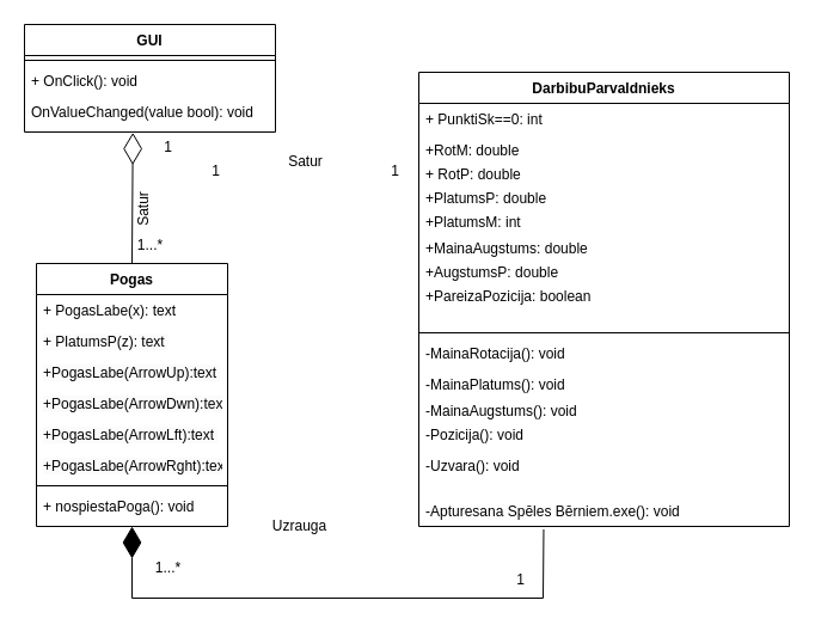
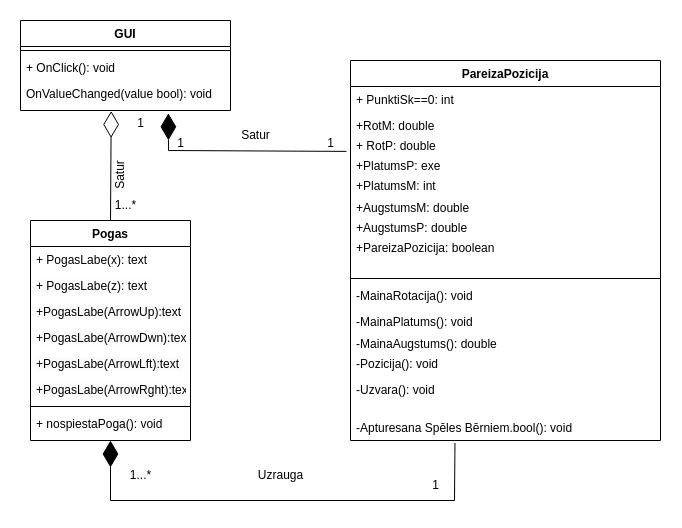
- <mxCell id="19" value="DarbibuParvaldnieks" style="swimlane;fontStyle=1;align=center;verticalAlign=top;childLayout=stackLayout;horizontal=1;startSize=26;horizontalStack=0;resizeParent=1;resizeParentMax=0;resizeLast=0;collapsible=1;marginBottom=0;whiteSpace=wrap;html=1;" parent="1" vertex="1"><mxGeometry x="350" y="60" width="310" height="380" as="geometry"><mxRectangle x="420" y="160" width="160" height="30" as="alternateBounds" /></mxGeometry></mxCell>
+ <mxCell id="19" value="PareizaPozicija" style="swimlane;fontStyle=1;align=center;verticalAlign=top;childLayout=stackLayout;horizontal=1;startSize=26;horizontalStack=0;resizeParent=1;resizeParentMax=0;resizeLast=0;collapsible=1;marginBottom=0;whiteSpace=wrap;html=1;" parent="1" vertex="1"><mxGeometry x="350" y="60" width="310" height="380" as="geometry"><mxRectangle x="420" y="160" width="160" height="30" as="alternateBounds" /></mxGeometry></mxCell>
+ <mxCell id="36" value="" style="endArrow=diamondThin;endFill=1;endSize=24;html=1;rounded=0;entryX=0.704;entryY=1.094;entryDx=0;entryDy=0;entryPerimeter=0;exitX=-0.013;exitY=0.945;exitDx=0;exitDy=0;exitPerimeter=0;" parent="1" source="22" target="5" edge="1"><mxGeometry width="160" relative="1" as="geometry"><mxPoint x="350" y="130" as="sourcePoint" /><mxPoint x="170" y="130" as="targetPoint" /><Array as="points"><mxPoint x="168" y="150" /></Array></mxGeometry></mxCell>
- <mxCell id="23" value="+PlatumsP: double" style="text;strokeColor=none;fillColor=none;align=left;verticalAlign=top;spacingLeft=4;spacingRight=4;overflow=hidden;rotatable=0;points=[[0,0.5],[1,0.5]];portConstraint=eastwest;whiteSpace=wrap;html=1;" parent="19" vertex="1"><mxGeometry y="92" width="310" height="20" as="geometry" /></mxCell>
+ <mxCell id="23" value="+PlatumsP: exe" style="text;strokeColor=none;fillColor=none;align=left;verticalAlign=top;spacingLeft=4;spacingRight=4;overflow=hidden;rotatable=0;points=[[0,0.5],[1,0.5]];portConstraint=eastwest;whiteSpace=wrap;html=1;" parent="19" vertex="1"><mxGeometry y="92" width="310" height="20" as="geometry" /></mxCell>
- <mxCell id="25" value="+MainaAugstums: double" style="text;strokeColor=none;fillColor=none;align=left;verticalAlign=top;spacingLeft=4;spacingRight=4;overflow=hidden;rotatable=0;points=[[0,0.5],[1,0.5]];portConstraint=eastwest;whiteSpace=wrap;html=1;" parent="19" vertex="1"><mxGeometry y="134" width="310" height="20" as="geometry" /></mxCell>
+ <mxCell id="25" value="+AugstumsM: double" style="text;strokeColor=none;fillColor=none;align=left;verticalAlign=top;spacingLeft=4;spacingRight=4;overflow=hidden;rotatable=0;points=[[0,0.5],[1,0.5]];portConstraint=eastwest;whiteSpace=wrap;html=1;" parent="19" vertex="1"><mxGeometry y="134" width="310" height="20" as="geometry" /></mxCell>
- <mxCell id="9" value="&lt;span style=&quot;color: rgb(0, 0, 0); font-family: Helvetica; font-size: 12px; font-style: normal; font-variant-ligatures: normal; font-variant-caps: normal; font-weight: 400; letter-spacing: normal; orphans: 2; text-align: left; text-indent: 0px; text-transform: none; widows: 2; word-spacing: 0px; -webkit-text-stroke-width: 0px; background-color: rgb(251, 251, 251); text-decoration-thickness: initial; text-decoration-style: initial; text-decoration-color: initial; float: none; display: inline !important;&quot;&gt;+ PlatumsP(z): text&amp;nbsp;&lt;/span&gt;" style="text;strokeColor=none;fillColor=none;align=left;verticalAlign=top;spacingLeft=4;spacingRight=4;overflow=hidden;rotatable=0;points=[[0,0.5],[1,0.5]];portConstraint=eastwest;whiteSpace=wrap;html=1;" vertex="1" parent="6"><mxGeometry y="52" width="160" height="26" as="geometry" /></mxCell>
+ <mxCell id="9" value="&lt;span style=&quot;color: rgb(0, 0, 0); font-family: Helvetica; font-size: 12px; font-style: normal; font-variant-ligatures: normal; font-variant-caps: normal; font-weight: 400; letter-spacing: normal; orphans: 2; text-align: left; text-indent: 0px; text-transform: none; widows: 2; word-spacing: 0px; -webkit-text-stroke-width: 0px; background-color: rgb(251, 251, 251); text-decoration-thickness: initial; text-decoration-style: initial; text-decoration-color: initial; float: none; display: inline !important;&quot;&gt;+ PogasLabe(z): text&amp;nbsp;&lt;/span&gt;" style="text;strokeColor=none;fillColor=none;align=left;verticalAlign=top;spacingLeft=4;spacingRight=4;overflow=hidden;rotatable=0;points=[[0,0.5],[1,0.5]];portConstraint=eastwest;whiteSpace=wrap;html=1;" vertex="1" parent="6"><mxGeometry y="52" width="160" height="26" as="geometry" /></mxCell>
- <mxCell id="32" value="-MainaAugstums(): void" style="text;strokeColor=none;fillColor=none;align=left;verticalAlign=top;spacingLeft=4;spacingRight=4;overflow=hidden;rotatable=0;points=[[0,0.5],[1,0.5]];portConstraint=eastwest;whiteSpace=wrap;html=1;" parent="19" vertex="1"><mxGeometry y="270" width="310" height="20" as="geometry" /></mxCell>
+ <mxCell id="32" value="-MainaAugstums(): double" style="text;strokeColor=none;fillColor=none;align=left;verticalAlign=top;spacingLeft=4;spacingRight=4;overflow=hidden;rotatable=0;points=[[0,0.5],[1,0.5]];portConstraint=eastwest;whiteSpace=wrap;html=1;" parent="19" vertex="1"><mxGeometry y="270" width="310" height="20" as="geometry" /></mxCell>
- <mxCell id="35" value="-Apturesana Spēles Bērniem.exe(): void" style="text;strokeColor=none;fillColor=none;align=left;verticalAlign=top;spacingLeft=4;spacingRight=4;overflow=hidden;rotatable=0;points=[[0,0.5],[1,0.5]];portConstraint=eastwest;whiteSpace=wrap;html=1;" parent="19" vertex="1"><mxGeometry y="354" width="310" height="26" as="geometry" /></mxCell>
+ <mxCell id="35" value="-Apturesana Spēles Bērniem.bool(): void" style="text;strokeColor=none;fillColor=none;align=left;verticalAlign=top;spacingLeft=4;spacingRight=4;overflow=hidden;rotatable=0;points=[[0,0.5],[1,0.5]];portConstraint=eastwest;whiteSpace=wrap;html=1;" parent="19" vertex="1"><mxGeometry y="354" width="310" height="26" as="geometry" /></mxCell>
- <mxCell id="40" value="Uzrauga" style="text;html=1;align=center;verticalAlign=middle;resizable=0;points=[];autosize=1;strokeColor=none;fillColor=none;" parent="1" vertex="1"><mxGeometry x="215" y="425" width="70" height="30" as="geometry" /></mxCell>
+ <mxCell id="40" value="Uzrauga" style="text;html=1;align=center;verticalAlign=middle;resizable=0;points=[];autosize=1;strokeColor=none;fillColor=none;" parent="1" vertex="1"><mxGeometry x="245" y="460" width="70" height="30" as="geometry" /></mxCell>
